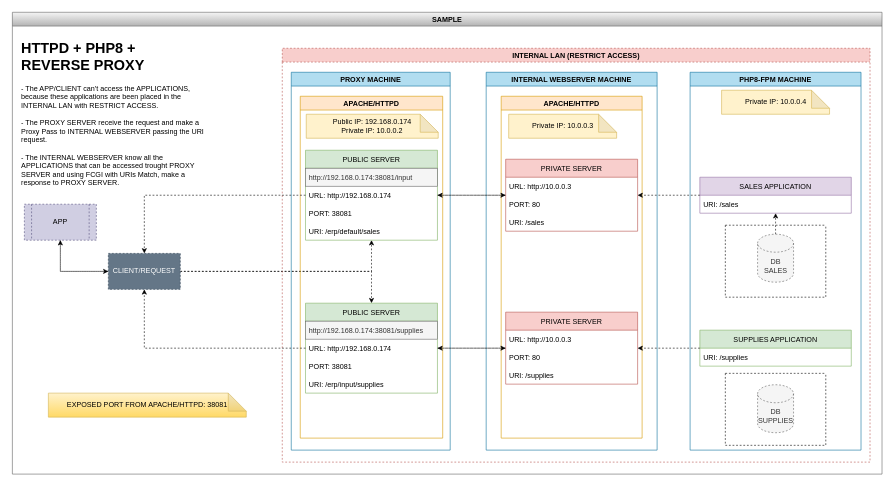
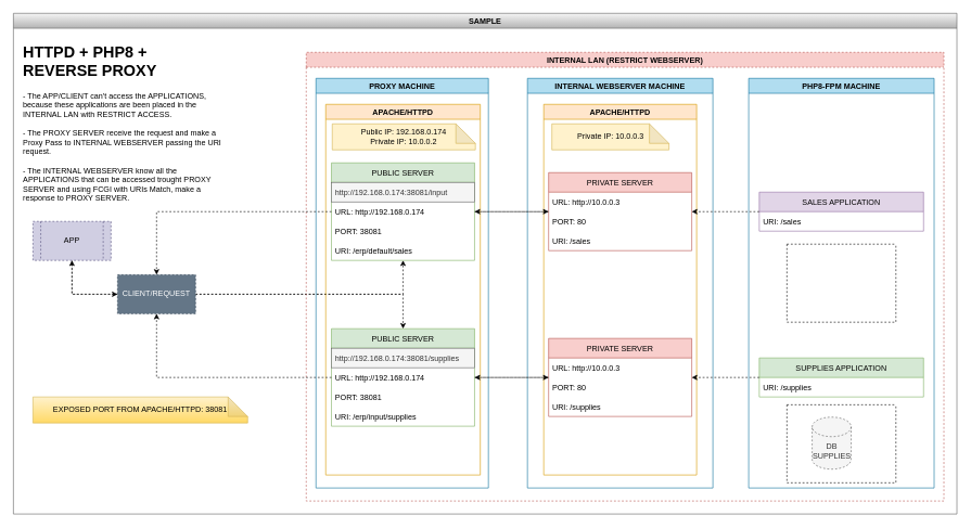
- <mxCell id="9" value="INTERNAL LAN (RESTRICT ACCESS)" style="swimlane;fillColor=#f8cecc;strokeColor=#b85450;dashed=1;" vertex="1" parent="2"><mxGeometry x="450" y="60" width="980" height="690" as="geometry" /></mxCell>
+ <mxCell id="9" value="INTERNAL LAN (RESTRICT WEBSERVER)" style="swimlane;fillColor=#f8cecc;strokeColor=#b85450;dashed=1;" vertex="1" parent="2"><mxGeometry x="450" y="60" width="980" height="690" as="geometry" /></mxCell>
- <mxCell id="39" value="Private IP: 10.0.0.4" style="shape=note;whiteSpace=wrap;html=1;backgroundOutline=1;darkOpacity=0.05;fillColor=#fff2cc;strokeColor=#d6b656;" vertex="1" parent="34"><mxGeometry x="52.5" y="30" width="180" height="40" as="geometry" /></mxCell>
- <mxCell id="54" value="APP" style="shape=process;whiteSpace=wrap;html=1;backgroundOutline=1;dashed=1;fillColor=#d0cee2;strokeColor=#56517e;" vertex="1" parent="2"><mxGeometry x="20" y="320" width="120" height="60" as="geometry" /></mxCell>
+ <mxCell id="54" value="APP" style="shape=process;whiteSpace=wrap;html=1;backgroundOutline=1;dashed=1;fillColor=#d0cee2;strokeColor=#56517e;" vertex="1" parent="2"><mxGeometry x="30" y="320" width="120" height="60" as="geometry" /></mxCell>
- <mxCell id="40" style="edgeStyle=orthogonalEdgeStyle;rounded=0;orthogonalLoop=1;jettySize=auto;html=1;dashed=1;" edge="1" parent="34" source="42" target="35"><mxGeometry relative="1" as="geometry" /></mxCell>
- <mxCell id="42" value="&lt;div&gt;DB&lt;/div&gt;&lt;div&gt;SALES&lt;/div&gt;" style="shape=cylinder3;whiteSpace=wrap;html=1;boundedLbl=1;backgroundOutline=1;size=15;dashed=1;fillColor=#f5f5f5;fontColor=#333333;strokeColor=#666666;" vertex="1" parent="41"><mxGeometry x="53.75" y="15" width="60" height="80" as="geometry" /></mxCell>
- <mxCell id="4" value="EXPOSED PORT FROM APACHE/HTTPD: 38081" style="shape=note;whiteSpace=wrap;html=1;backgroundOutline=1;darkOpacity=0.05;fillColor=#fff2cc;strokeColor=#d6b656;gradientColor=#ffd966;" vertex="1" parent="2"><mxGeometry x="60" y="635" width="330" height="40" as="geometry" /></mxCell>
+ <mxCell id="4" value="EXPOSED PORT FROM APACHE/HTTPD: 38081" style="shape=note;whiteSpace=wrap;html=1;backgroundOutline=1;darkOpacity=0.05;fillColor=#fff2cc;strokeColor=#d6b656;gradientColor=#ffd966;" vertex="1" parent="2"><mxGeometry x="30" y="590" width="330" height="40" as="geometry" /></mxCell>
- <mxCell id="44" value="&lt;div&gt;DB&lt;/div&gt;&lt;div&gt;SUPPLIES&lt;br&gt;&lt;/div&gt;" style="shape=cylinder3;whiteSpace=wrap;html=1;boundedLbl=1;backgroundOutline=1;size=15;dashed=1;fillColor=#f5f5f5;fontColor=#333333;strokeColor=#666666;" vertex="1" parent="43"><mxGeometry x="53.75" y="19" width="60" height="80" as="geometry" /></mxCell>
+ <mxCell id="44" value="&lt;div&gt;DB&lt;/div&gt;&lt;div&gt;SUPPLIES&lt;br&gt;&lt;/div&gt;" style="shape=cylinder3;whiteSpace=wrap;html=1;boundedLbl=1;backgroundOutline=1;size=15;dashed=1;fillColor=#f5f5f5;fontColor=#333333;strokeColor=#666666;" vertex="1" parent="43"><mxGeometry x="38.75" y="19" width="60" height="80" as="geometry" /></mxCell>
